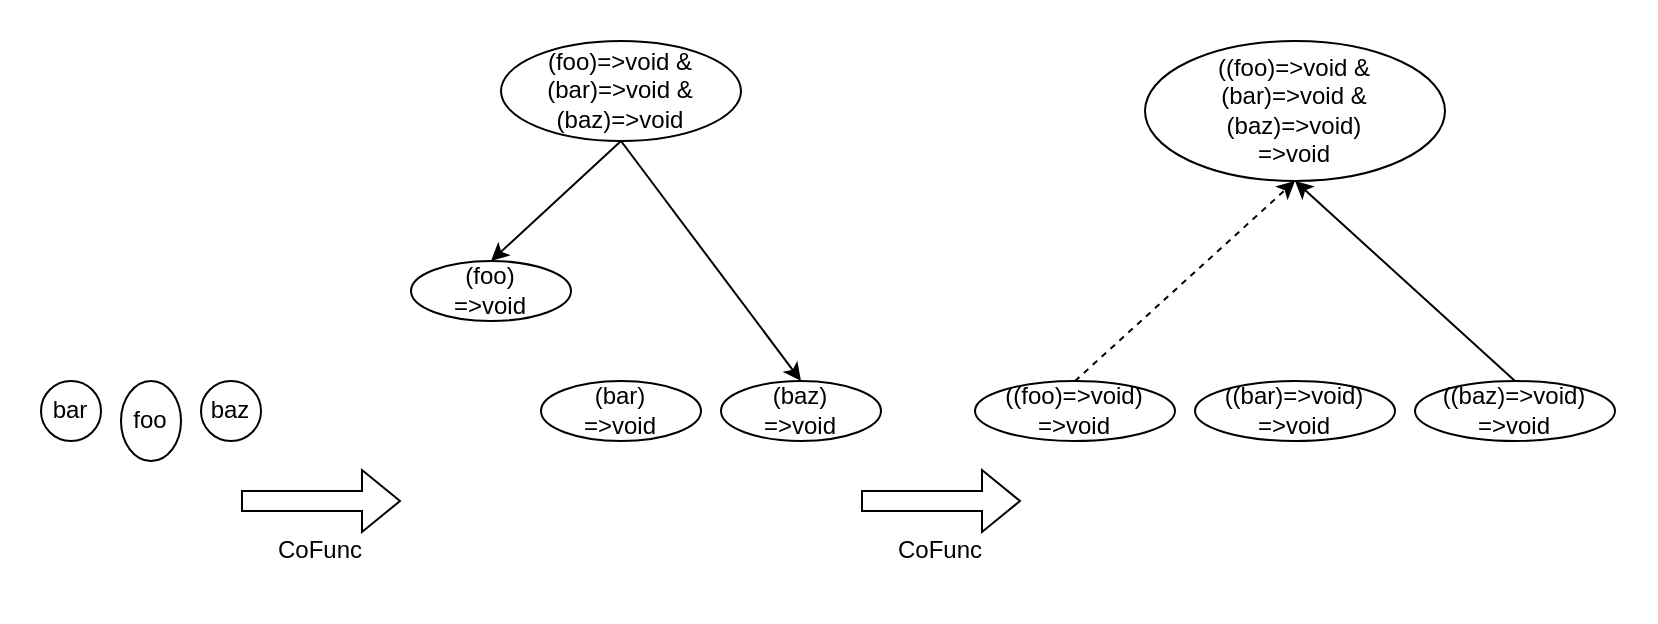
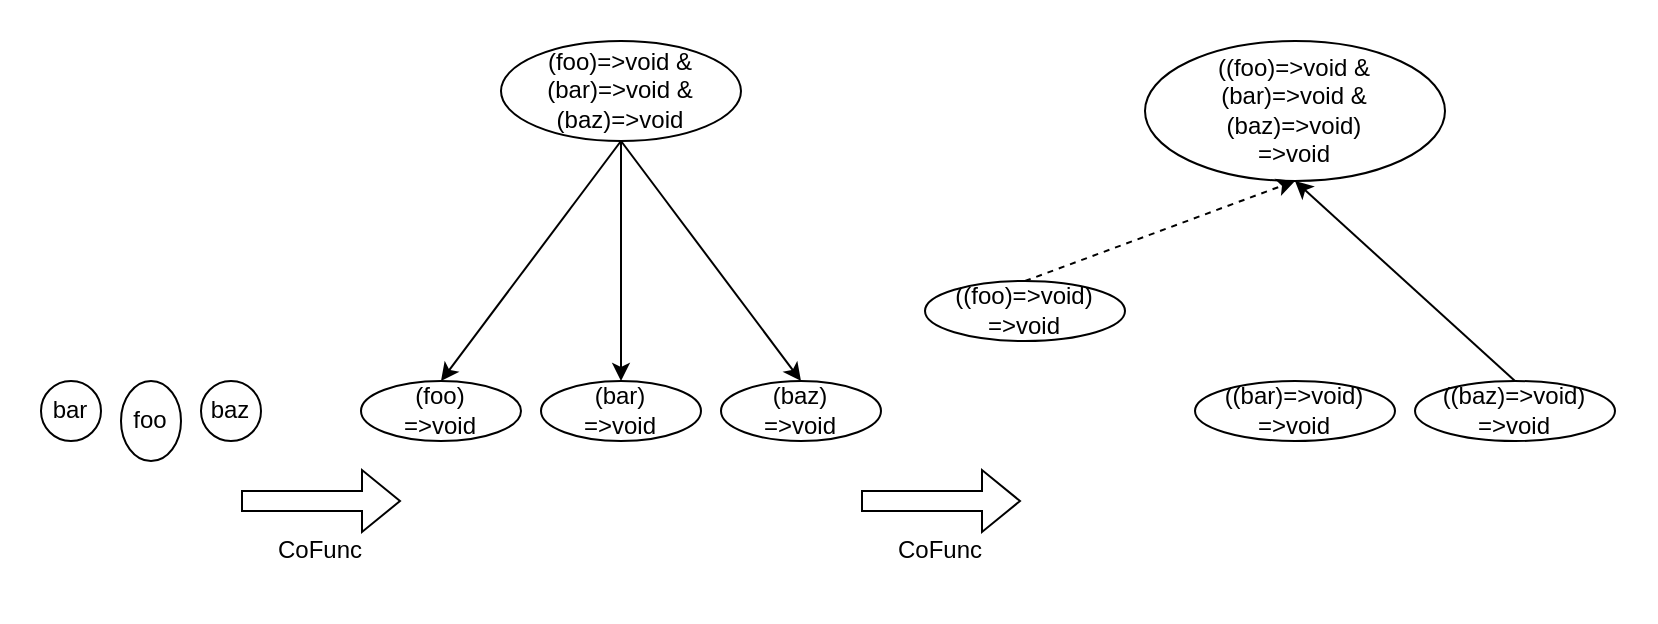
+ <mxCell id="13" value="" style="endArrow=classic;html=1;rounded=0;entryX=0.5;entryY=0;entryDx=0;entryDy=0;exitX=0.5;exitY=1;exitDx=0;exitDy=0;" edge="1" parent="1" source="12" target="5"><mxGeometry width="50" height="50" relative="1" as="geometry"><mxPoint x="390" y="220" as="sourcePoint" /><mxPoint x="440" y="170" as="targetPoint" /></mxGeometry></mxCell>
- <mxCell id="6" value="(foo)&lt;br&gt;=&amp;gt;void" style="ellipse;whiteSpace=wrap;html=1;" vertex="1" parent="1"><mxGeometry x="205" y="130" width="80" height="30" as="geometry" /></mxCell>
+ <mxCell id="6" value="(foo)&lt;br&gt;=&amp;gt;void" style="ellipse;whiteSpace=wrap;html=1;" vertex="1" parent="1"><mxGeometry x="180" y="190" width="80" height="30" as="geometry" /></mxCell>
- <mxCell id="8" value="((foo)=&amp;gt;void)&lt;br&gt;=&amp;gt;void" style="ellipse;whiteSpace=wrap;html=1;" vertex="1" parent="1"><mxGeometry x="487" y="190" width="100" height="30" as="geometry" /></mxCell>
+ <mxCell id="8" value="((foo)=&amp;gt;void)&lt;br&gt;=&amp;gt;void" style="ellipse;whiteSpace=wrap;html=1;" vertex="1" parent="1"><mxGeometry x="462" y="140" width="100" height="30" as="geometry" /></mxCell>
